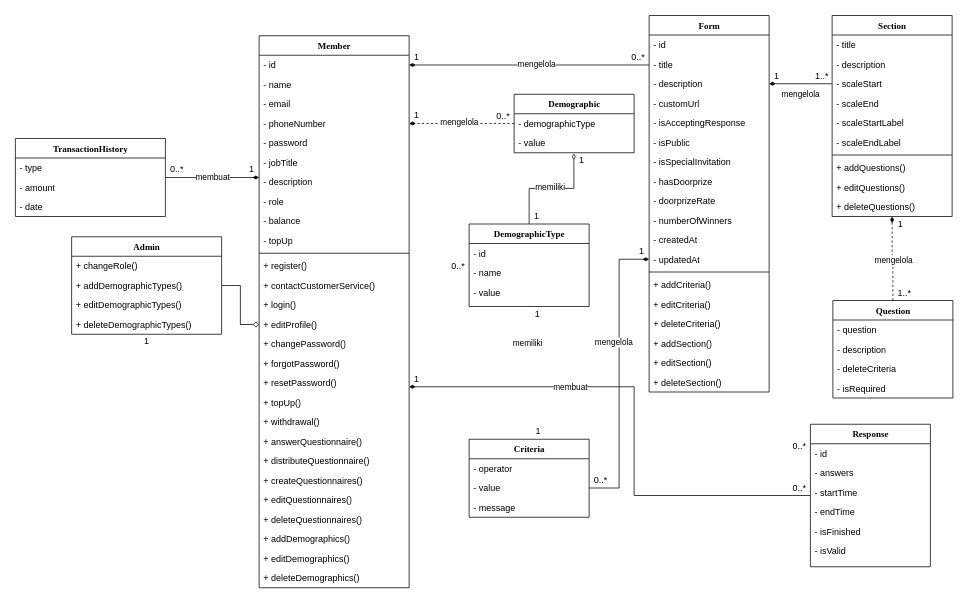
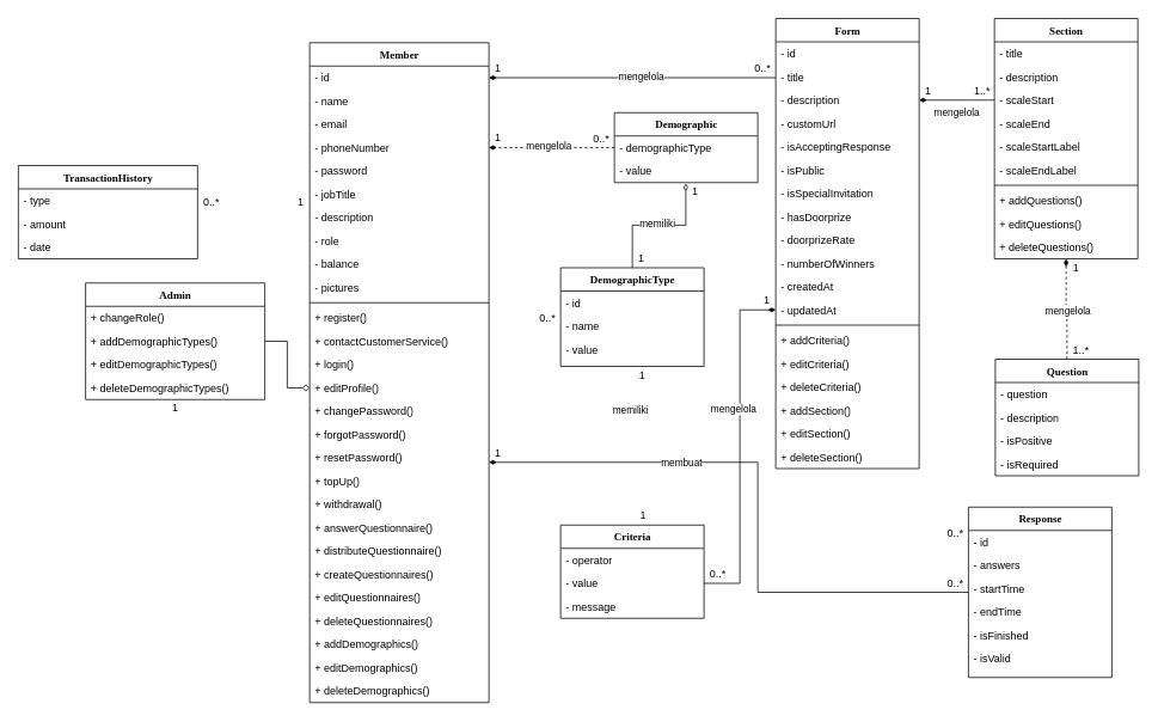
- <mxCell id="126" style="edgeStyle=orthogonalEdgeStyle;rounded=0;orthogonalLoop=1;jettySize=auto;html=1;endArrow=diamondThin;endFill=1;" edge="1" parent="1" source="128" target="2"><mxGeometry relative="1" as="geometry"><Array as="points"><mxPoint x="295" y="236" /><mxPoint x="295" y="236" /></Array></mxGeometry></mxCell>
- <mxCell id="127" value="membuat" style="edgeLabel;html=1;align=center;verticalAlign=middle;resizable=0;points=[];" vertex="1" connectable="0" parent="126"><mxGeometry x="-0.153" y="2" relative="1" as="geometry"><mxPoint x="9" y="1" as="offset" /></mxGeometry></mxCell>
- <mxCell id="12" value="- topUp" style="text;html=1;strokeColor=none;fillColor=none;align=left;verticalAlign=top;spacingLeft=4;spacingRight=4;whiteSpace=wrap;overflow=hidden;rotatable=0;points=[[0,0.5],[1,0.5]];portConstraint=eastwest;" parent="2" vertex="1"><mxGeometry y="260" width="200" height="26" as="geometry" /></mxCell>
+ <mxCell id="12" value="- pictures" style="text;html=1;strokeColor=none;fillColor=none;align=left;verticalAlign=top;spacingLeft=4;spacingRight=4;whiteSpace=wrap;overflow=hidden;rotatable=0;points=[[0,0.5],[1,0.5]];portConstraint=eastwest;" parent="2" vertex="1"><mxGeometry y="260" width="200" height="26" as="geometry" /></mxCell>
- <mxCell id="58" value="- deleteCriteria" style="text;html=1;strokeColor=none;fillColor=none;align=left;verticalAlign=top;spacingLeft=4;spacingRight=4;whiteSpace=wrap;overflow=hidden;rotatable=0;points=[[0,0.5],[1,0.5]];portConstraint=eastwest;" parent="55" vertex="1"><mxGeometry y="78" width="160" height="26" as="geometry" /></mxCell>
+ <mxCell id="58" value="- isPositive" style="text;html=1;strokeColor=none;fillColor=none;align=left;verticalAlign=top;spacingLeft=4;spacingRight=4;whiteSpace=wrap;overflow=hidden;rotatable=0;points=[[0,0.5],[1,0.5]];portConstraint=eastwest;" parent="55" vertex="1"><mxGeometry y="78" width="160" height="26" as="geometry" /></mxCell>
